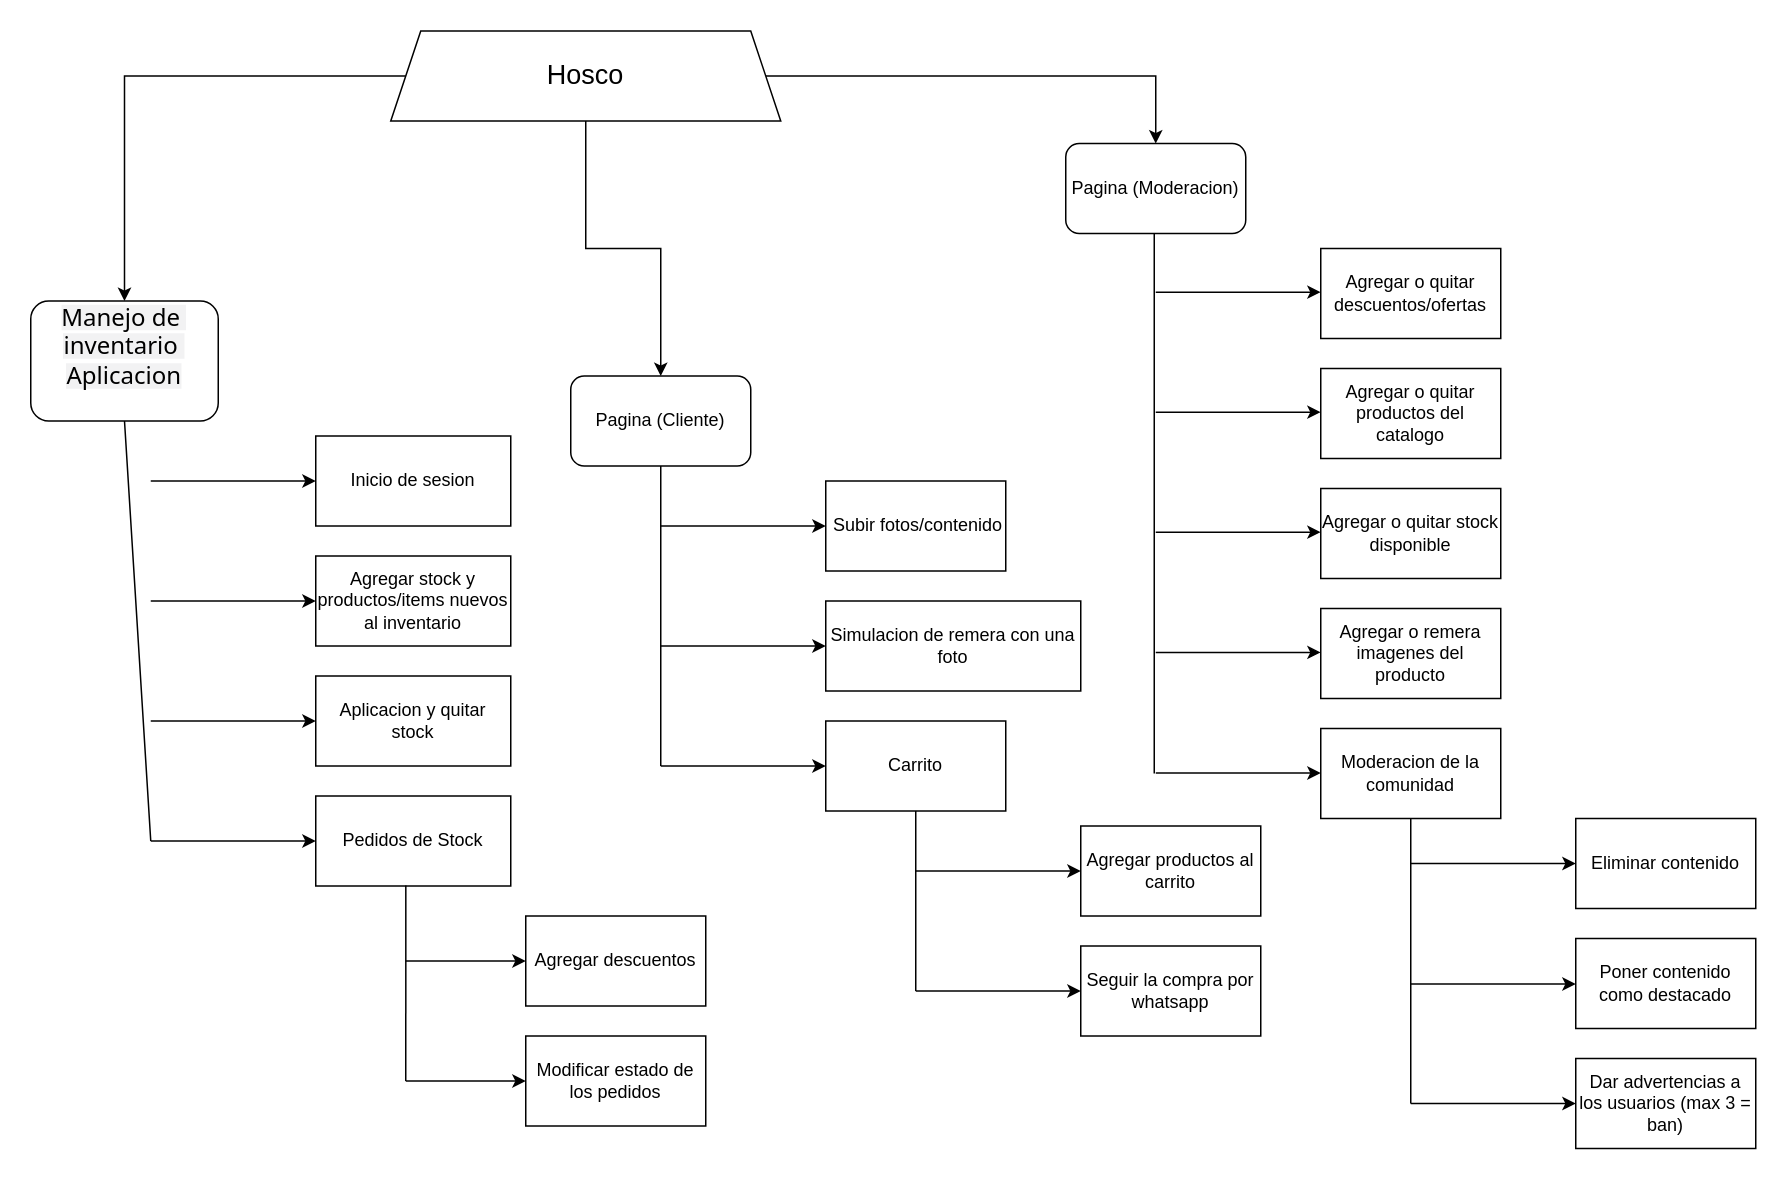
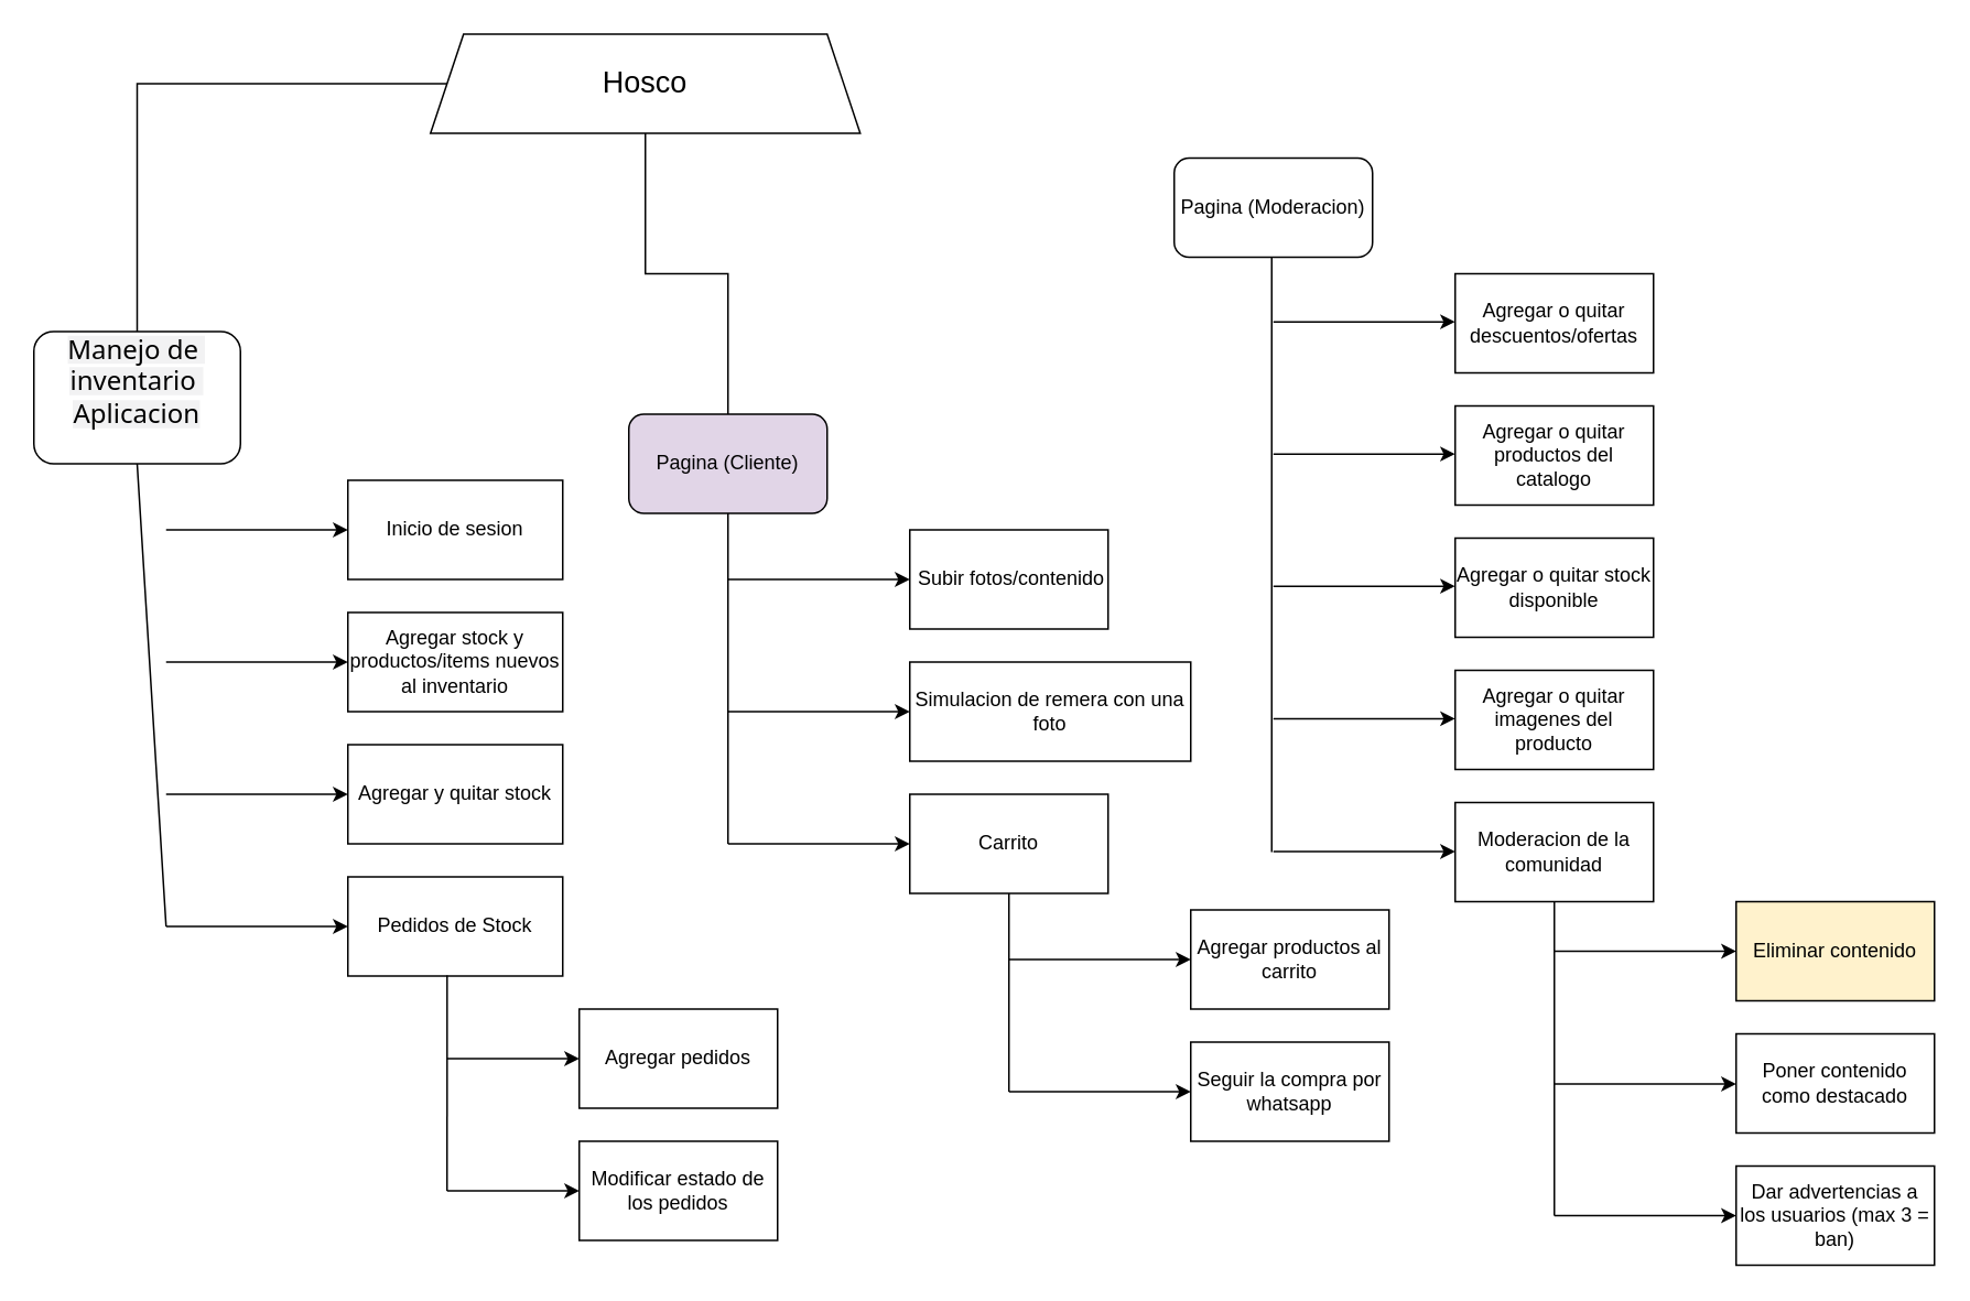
- <mxCell id="51" style="edgeStyle=orthogonalEdgeStyle;rounded=0;orthogonalLoop=1;jettySize=auto;html=1;entryX=0.5;entryY=0;entryDx=0;entryDy=0;" edge="1" parent="1" source="52" target="30"><mxGeometry relative="1" as="geometry" /></mxCell>
- <mxCell id="49" style="edgeStyle=orthogonalEdgeStyle;rounded=0;orthogonalLoop=1;jettySize=auto;html=1;entryX=0.5;entryY=0;entryDx=0;entryDy=0;" edge="1" parent="1" source="52" target="2"><mxGeometry relative="1" as="geometry" /></mxCell>
+ <mxCell id="49" style="edgeStyle=orthogonalEdgeStyle;rounded=0;orthogonalLoop=1;jettySize=auto;html=1;entryX=0.5;entryY=0;entryDx=0;entryDy=0;endArrow=none;" edge="1" parent="1" source="52" target="2"><mxGeometry relative="1" as="geometry" /></mxCell>
- <mxCell id="50" style="edgeStyle=orthogonalEdgeStyle;rounded=0;orthogonalLoop=1;jettySize=auto;html=1;entryX=0.5;entryY=0;entryDx=0;entryDy=0;" edge="1" parent="1" source="52" target="17"><mxGeometry relative="1" as="geometry" /></mxCell>
+ <mxCell id="50" style="edgeStyle=orthogonalEdgeStyle;rounded=0;orthogonalLoop=1;jettySize=auto;html=1;entryX=0.5;entryY=0;entryDx=0;entryDy=0;endArrow=none;" edge="1" parent="1" source="52" target="17"><mxGeometry relative="1" as="geometry" /></mxCell>
- <mxCell id="17" value="Pagina (Cliente)" style="rounded=1;whiteSpace=wrap;html=1;" parent="1" vertex="1"><mxGeometry x="380" y="250" width="120" height="60" as="geometry" /></mxCell>
+ <mxCell id="17" value="Pagina (Cliente)" style="rounded=1;whiteSpace=wrap;html=1;fillColor=#e1d5e7;" parent="1" vertex="1"><mxGeometry x="380" y="250" width="120" height="60" as="geometry" /></mxCell>
- <mxCell id="40" value="Agregar o remera imagenes del producto" style="rounded=0;whiteSpace=wrap;html=1;" parent="1" vertex="1"><mxGeometry x="880" y="405" width="120" height="60" as="geometry" /></mxCell>
+ <mxCell id="40" value="Agregar o quitar imagenes del producto" style="rounded=0;whiteSpace=wrap;html=1;" parent="1" vertex="1"><mxGeometry x="880" y="405" width="120" height="60" as="geometry" /></mxCell>
- <mxCell id="9" value="Aplicacion y quitar stock" style="rounded=0;whiteSpace=wrap;html=1;" parent="1" vertex="1"><mxGeometry x="210" y="450" width="130" height="60" as="geometry" /></mxCell>
+ <mxCell id="9" value="Agregar y quitar stock" style="rounded=0;whiteSpace=wrap;html=1;" parent="1" vertex="1"><mxGeometry x="210" y="450" width="130" height="60" as="geometry" /></mxCell>
- <mxCell id="45" value="Eliminar contenido" style="rounded=0;whiteSpace=wrap;html=1;" parent="1" vertex="1"><mxGeometry x="1050" y="545" width="120" height="60" as="geometry" /></mxCell>
+ <mxCell id="45" value="Eliminar contenido" style="rounded=0;whiteSpace=wrap;html=1;fillColor=#fff2cc;" parent="1" vertex="1"><mxGeometry x="1050" y="545" width="120" height="60" as="geometry" /></mxCell>
- <mxCell id="15" value="Agregar descuentos" style="rounded=0;whiteSpace=wrap;html=1;" parent="1" vertex="1"><mxGeometry x="350" y="610" width="120" height="60" as="geometry" /></mxCell>
+ <mxCell id="15" value="Agregar pedidos" style="rounded=0;whiteSpace=wrap;html=1;" parent="1" vertex="1"><mxGeometry x="350" y="610" width="120" height="60" as="geometry" /></mxCell>
